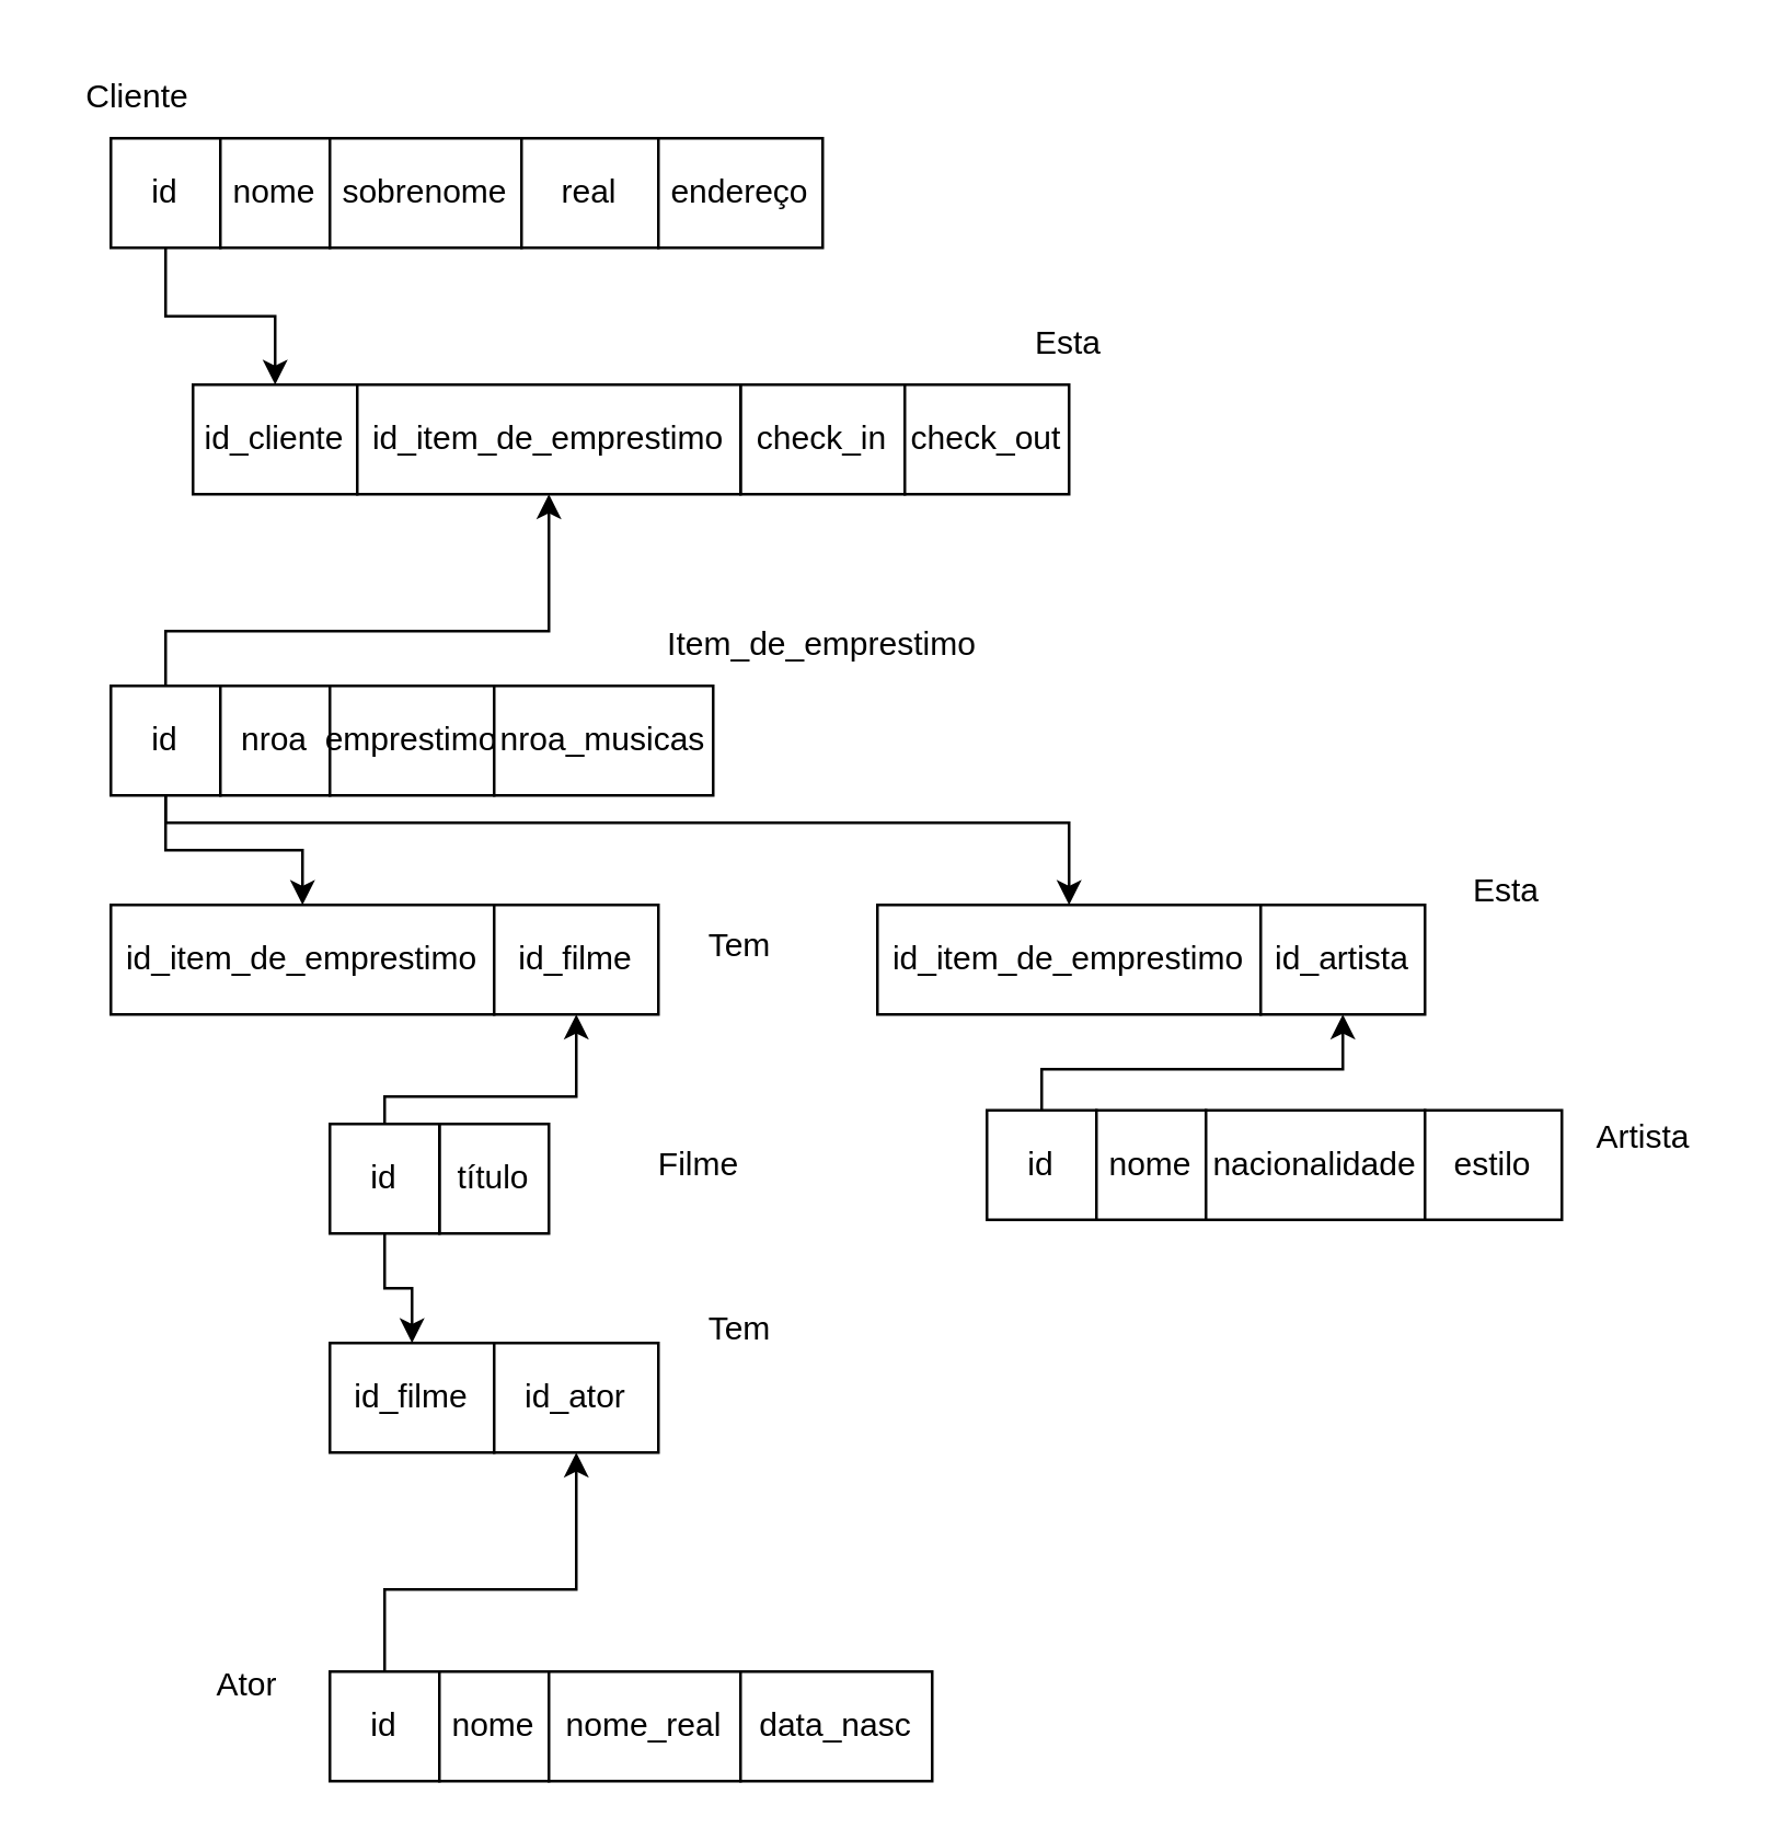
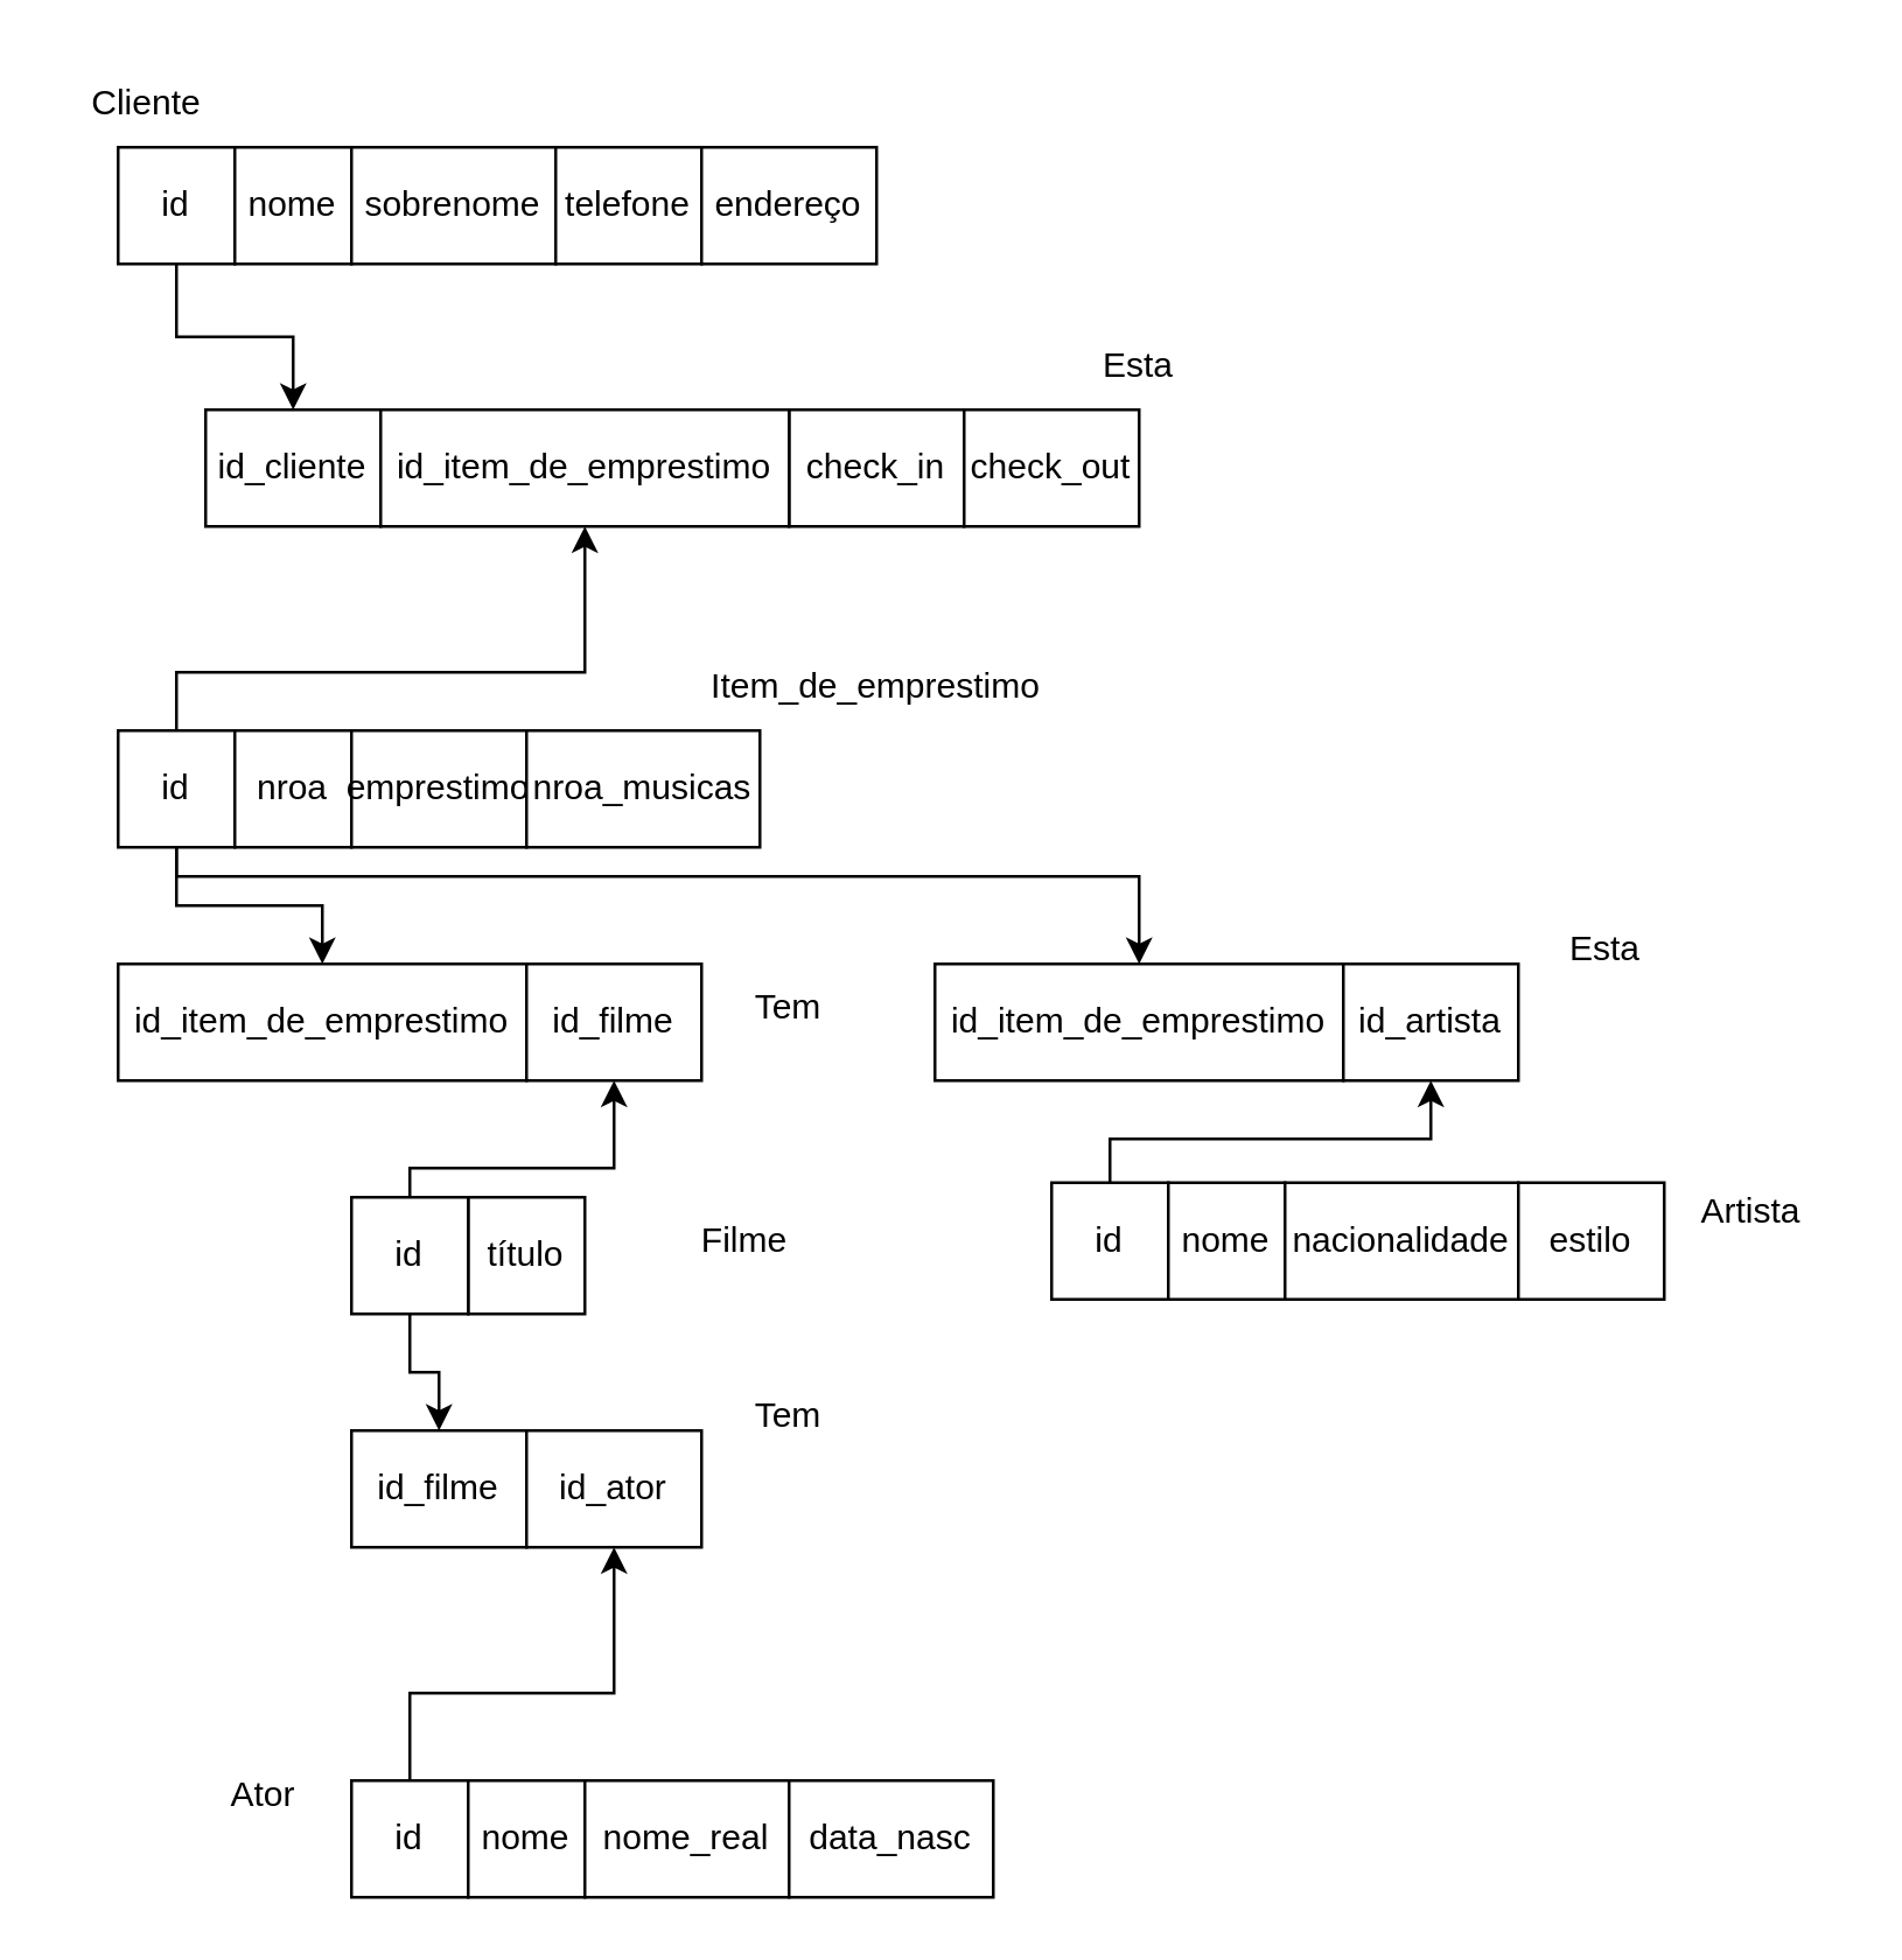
- <mxCell id="6" value="real" style="rounded=0;whiteSpace=wrap;html=1;" vertex="1" parent="1"><mxGeometry x="190" y="50" width="50" height="40" as="geometry" /></mxCell>
+ <mxCell id="6" value="telefone" style="rounded=0;whiteSpace=wrap;html=1;" vertex="1" parent="1"><mxGeometry x="190" y="50" width="50" height="40" as="geometry" /></mxCell>
